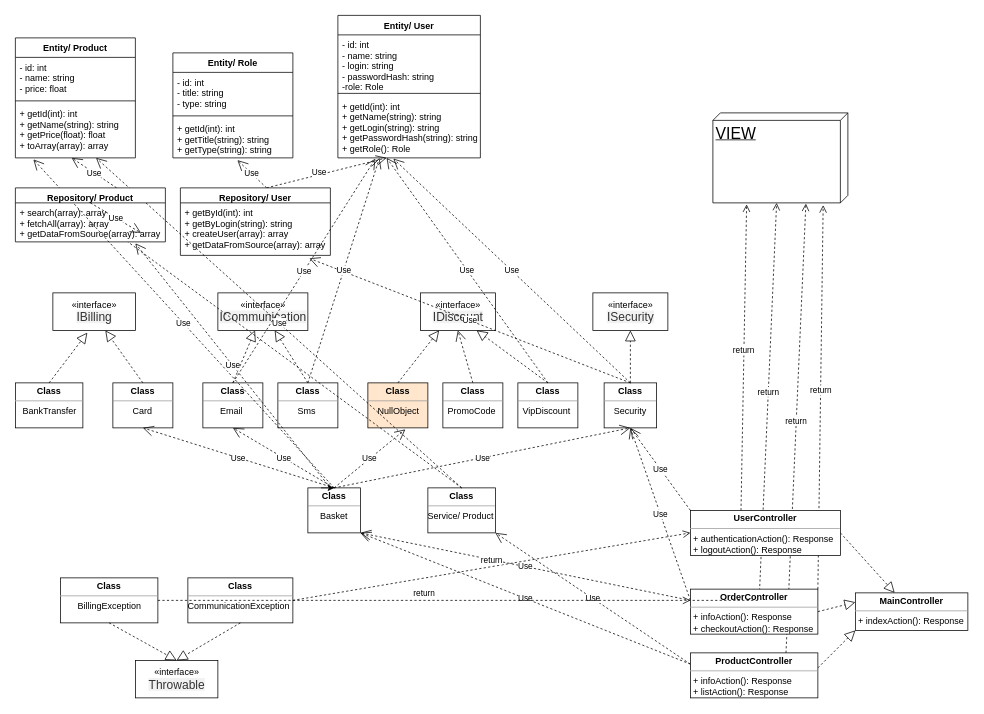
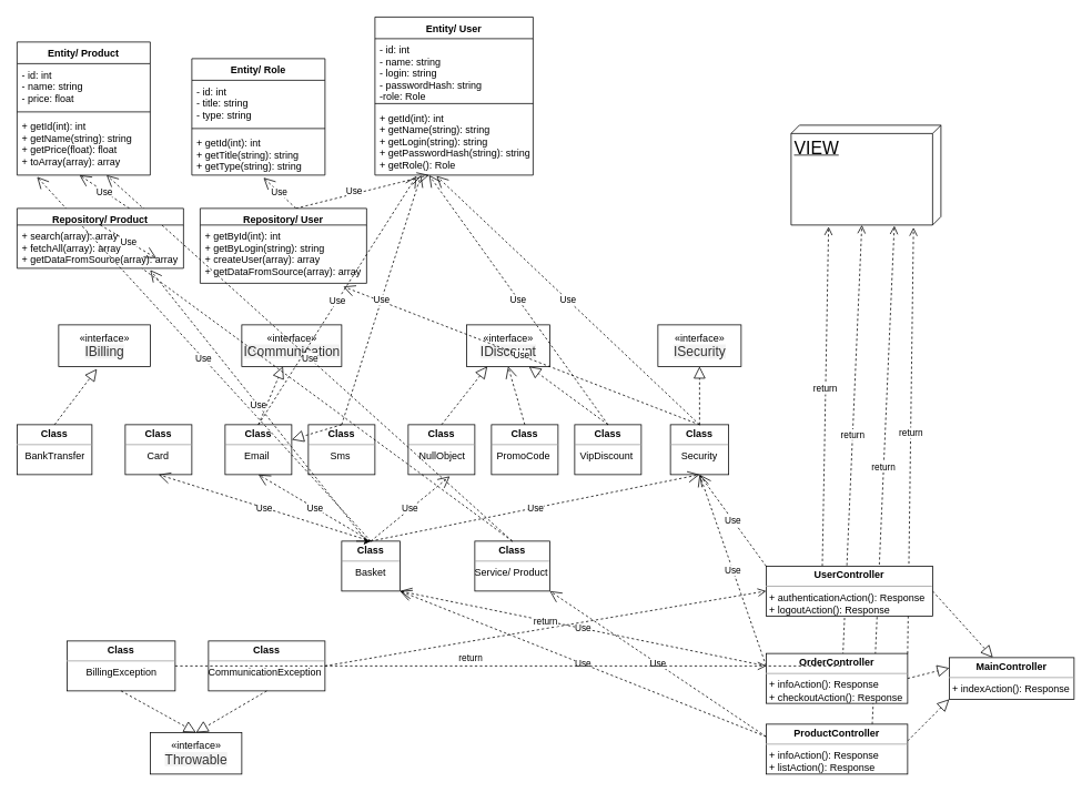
- <mxCell id="19" value="" style="endArrow=block;dashed=1;endFill=0;endSize=12;html=1;exitX=0.5;exitY=0;exitDx=0;exitDy=0;" parent="1" source="17" target="11" edge="1"><mxGeometry width="160" relative="1" as="geometry"><mxPoint x="340" y="570" as="sourcePoint" /><mxPoint x="500" y="570" as="targetPoint" /></mxGeometry></mxCell>
+ <mxCell id="19" value="" style="endArrow=block;dashed=1;endFill=0;endSize=12;html=1;exitX=0.5;exitY=0;exitDx=0;exitDy=0;" parent="1" source="17" target="16" edge="1"><mxGeometry width="160" relative="1" as="geometry"><mxPoint x="340" y="570" as="sourcePoint" /><mxPoint x="500" y="570" as="targetPoint" /></mxGeometry></mxCell>
- <mxCell id="15" value="" style="endArrow=block;dashed=1;endFill=0;endSize=12;html=1;exitX=0.5;exitY=0;exitDx=0;exitDy=0;entryX=0.636;entryY=1;entryDx=0;entryDy=0;entryPerimeter=0;" parent="1" source="13" target="10" edge="1"><mxGeometry width="160" relative="1" as="geometry"><mxPoint x="340" y="570" as="sourcePoint" /><mxPoint x="500" y="570" as="targetPoint" /></mxGeometry></mxCell>
- <mxCell id="21" value="&lt;p style=&quot;margin: 0px ; margin-top: 4px ; text-align: center&quot;&gt;&lt;b&gt;Class&lt;/b&gt;&lt;/p&gt;&lt;hr size=&quot;1&quot;&gt;&lt;div style=&quot;height: 2px&quot;&gt;&amp;nbsp; &amp;nbsp; NullObject&lt;/div&gt;" style="verticalAlign=top;align=left;overflow=fill;fontSize=12;fontFamily=Helvetica;html=1;fillColor=#ffe6cc;" parent="1" vertex="1"><mxGeometry x="490" y="510" width="80" height="60" as="geometry" /></mxCell>
+ <mxCell id="21" value="&lt;p style=&quot;margin: 0px ; margin-top: 4px ; text-align: center&quot;&gt;&lt;b&gt;Class&lt;/b&gt;&lt;/p&gt;&lt;hr size=&quot;1&quot;&gt;&lt;div style=&quot;height: 2px&quot;&gt;&amp;nbsp; &amp;nbsp; NullObject&lt;/div&gt;" style="verticalAlign=top;align=left;overflow=fill;fontSize=12;fontFamily=Helvetica;html=1;" parent="1" vertex="1"><mxGeometry x="490" y="510" width="80" height="60" as="geometry" /></mxCell>
